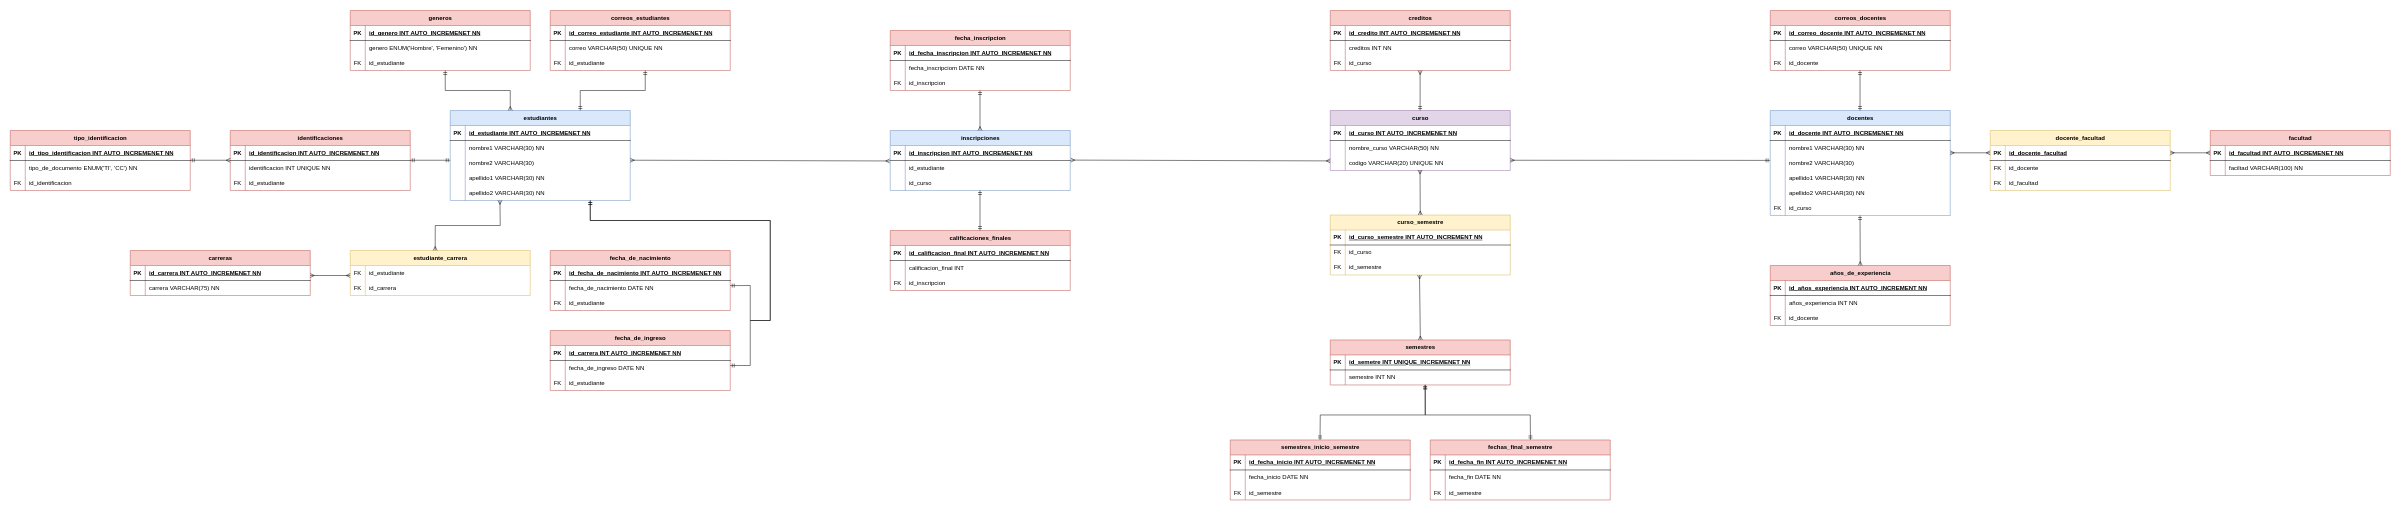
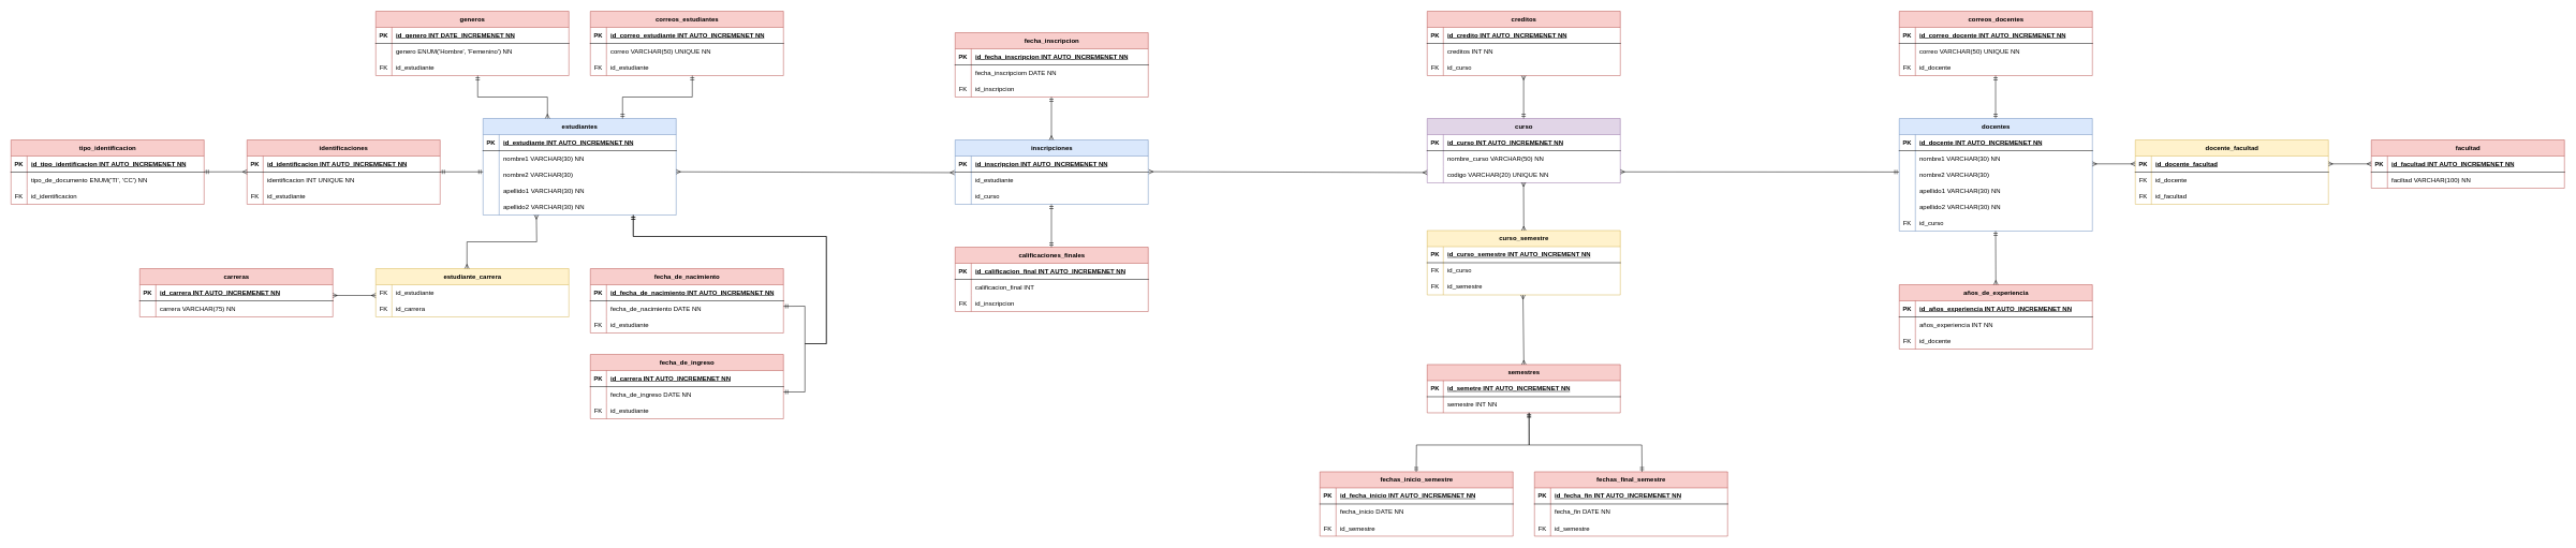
- <mxCell id="31" value="id_genero INT AUTO_INCREMENET NN" style="shape=partialRectangle;connectable=0;fillColor=none;top=0;left=0;bottom=0;right=0;align=left;spacingLeft=6;fontStyle=5;overflow=hidden;whiteSpace=wrap;html=1;" parent="29" vertex="1"><mxGeometry x="30" width="330" height="30" as="geometry"><mxRectangle width="330" height="30" as="alternateBounds" /></mxGeometry></mxCell>
+ <mxCell id="31" value="id_genero INT DATE_INCREMENET NN" style="shape=partialRectangle;connectable=0;fillColor=none;top=0;left=0;bottom=0;right=0;align=left;spacingLeft=6;fontStyle=5;overflow=hidden;whiteSpace=wrap;html=1;" parent="29" vertex="1"><mxGeometry x="30" width="330" height="30" as="geometry"><mxRectangle width="330" height="30" as="alternateBounds" /></mxGeometry></mxCell>
- <mxCell id="151" value="id_años_experiencia INT AUTO_INCREMENT NN" style="shape=partialRectangle;connectable=0;fillColor=none;top=0;left=0;bottom=0;right=0;align=left;spacingLeft=6;fontStyle=5;overflow=hidden;whiteSpace=wrap;html=1;" parent="149" vertex="1"><mxGeometry x="30" width="330" height="30" as="geometry"><mxRectangle width="330" height="30" as="alternateBounds" /></mxGeometry></mxCell>
+ <mxCell id="151" value="id_años_experiencia INT AUTO_INCREMENET NN" style="shape=partialRectangle;connectable=0;fillColor=none;top=0;left=0;bottom=0;right=0;align=left;spacingLeft=6;fontStyle=5;overflow=hidden;whiteSpace=wrap;html=1;" parent="149" vertex="1"><mxGeometry x="30" width="330" height="30" as="geometry"><mxRectangle width="330" height="30" as="alternateBounds" /></mxGeometry></mxCell>
- <mxCell id="108" value="id_semetre INT UNIQUE_INCREMENET NN" style="shape=partialRectangle;connectable=0;fillColor=none;top=0;left=0;bottom=0;right=0;align=left;spacingLeft=6;fontStyle=5;overflow=hidden;whiteSpace=wrap;html=1;" parent="106" vertex="1"><mxGeometry x="30" width="330" height="30" as="geometry"><mxRectangle width="330" height="30" as="alternateBounds" /></mxGeometry></mxCell>
+ <mxCell id="108" value="id_semetre INT AUTO_INCREMENET NN" style="shape=partialRectangle;connectable=0;fillColor=none;top=0;left=0;bottom=0;right=0;align=left;spacingLeft=6;fontStyle=5;overflow=hidden;whiteSpace=wrap;html=1;" parent="106" vertex="1"><mxGeometry x="30" width="330" height="30" as="geometry"><mxRectangle width="330" height="30" as="alternateBounds" /></mxGeometry></mxCell>
- <mxCell id="199" value="semestres_inicio_semestre" style="shape=table;startSize=30;container=1;collapsible=1;childLayout=tableLayout;fixedRows=1;rowLines=0;fontStyle=1;align=center;resizeLast=1;html=1;fillColor=#f8cecc;strokeColor=#b85450;" parent="1" vertex="1"><mxGeometry x="2460" y="878.92" width="360" height="120" as="geometry" /></mxCell>
+ <mxCell id="199" value="fechas_inicio_semestre" style="shape=table;startSize=30;container=1;collapsible=1;childLayout=tableLayout;fixedRows=1;rowLines=0;fontStyle=1;align=center;resizeLast=1;html=1;fillColor=#f8cecc;strokeColor=#b85450;" parent="1" vertex="1"><mxGeometry x="2460" y="878.92" width="360" height="120" as="geometry" /></mxCell>
